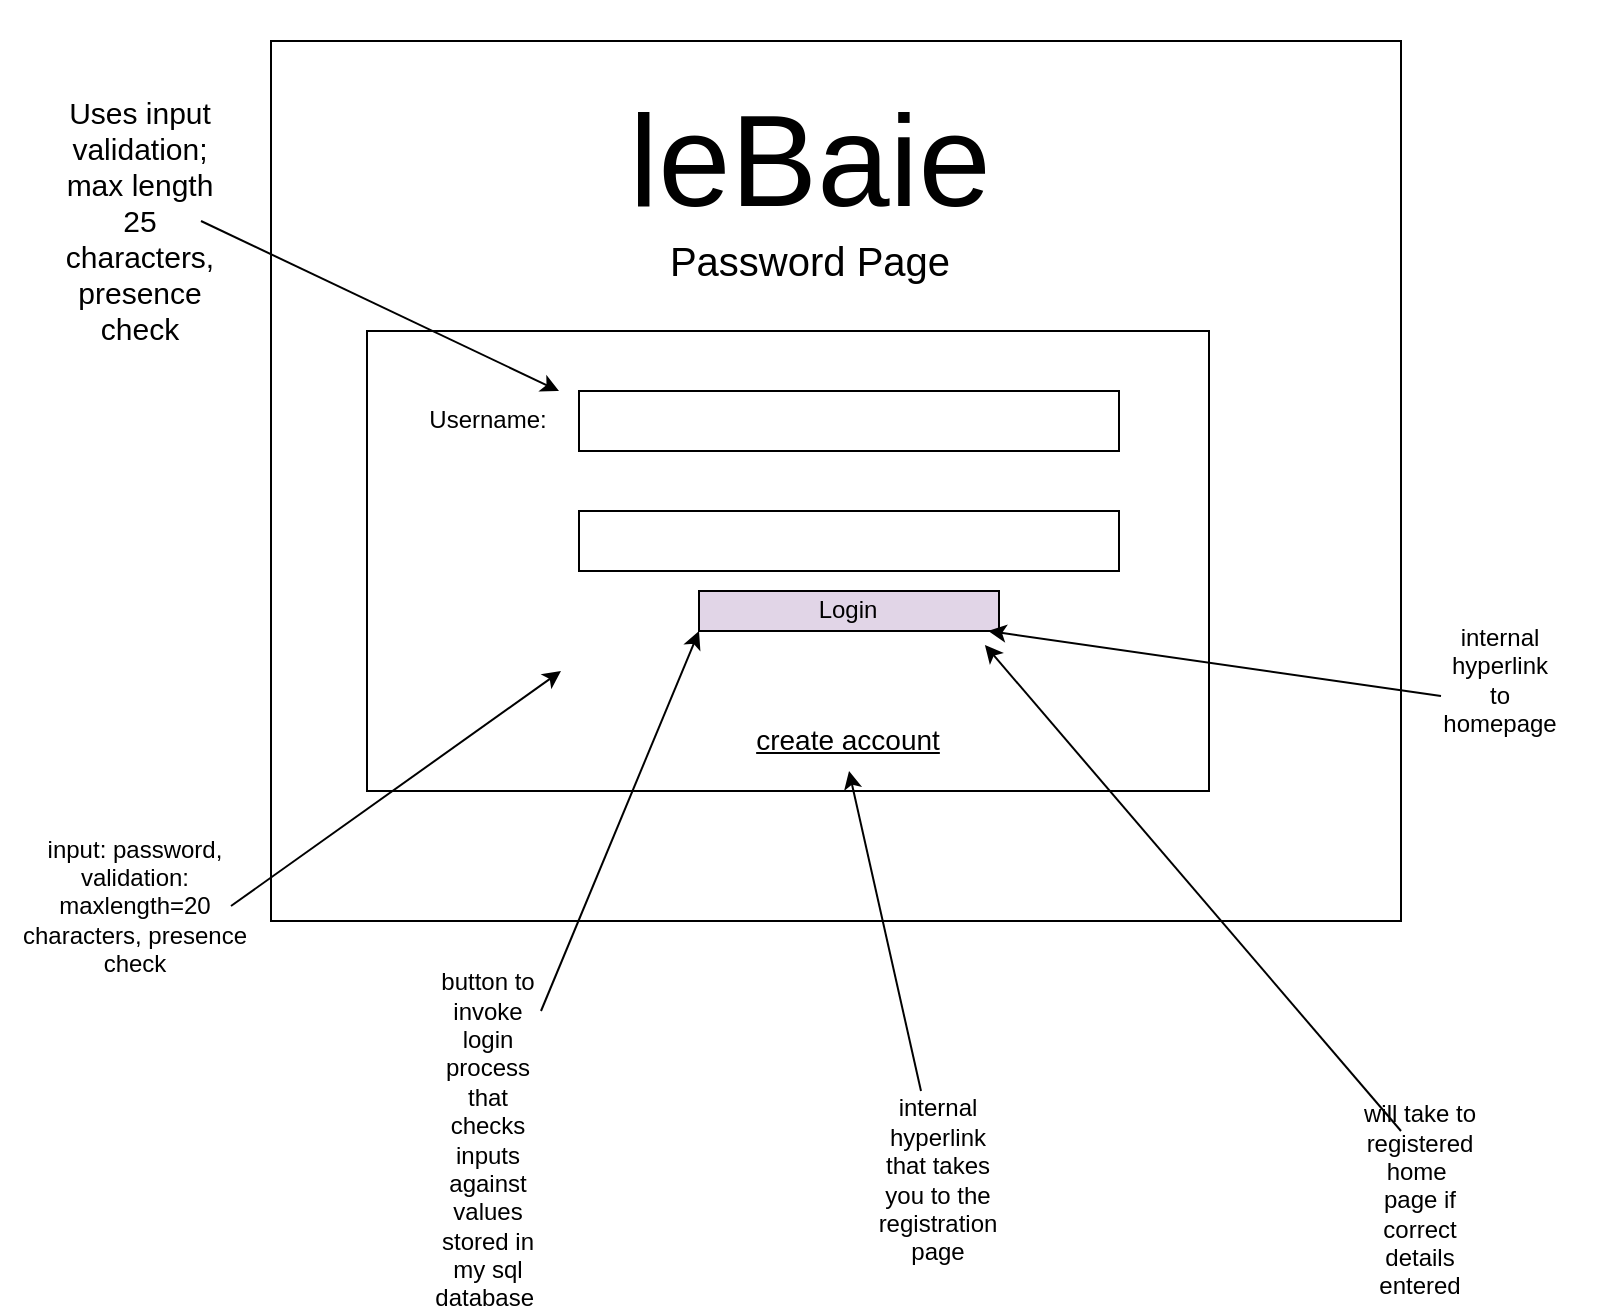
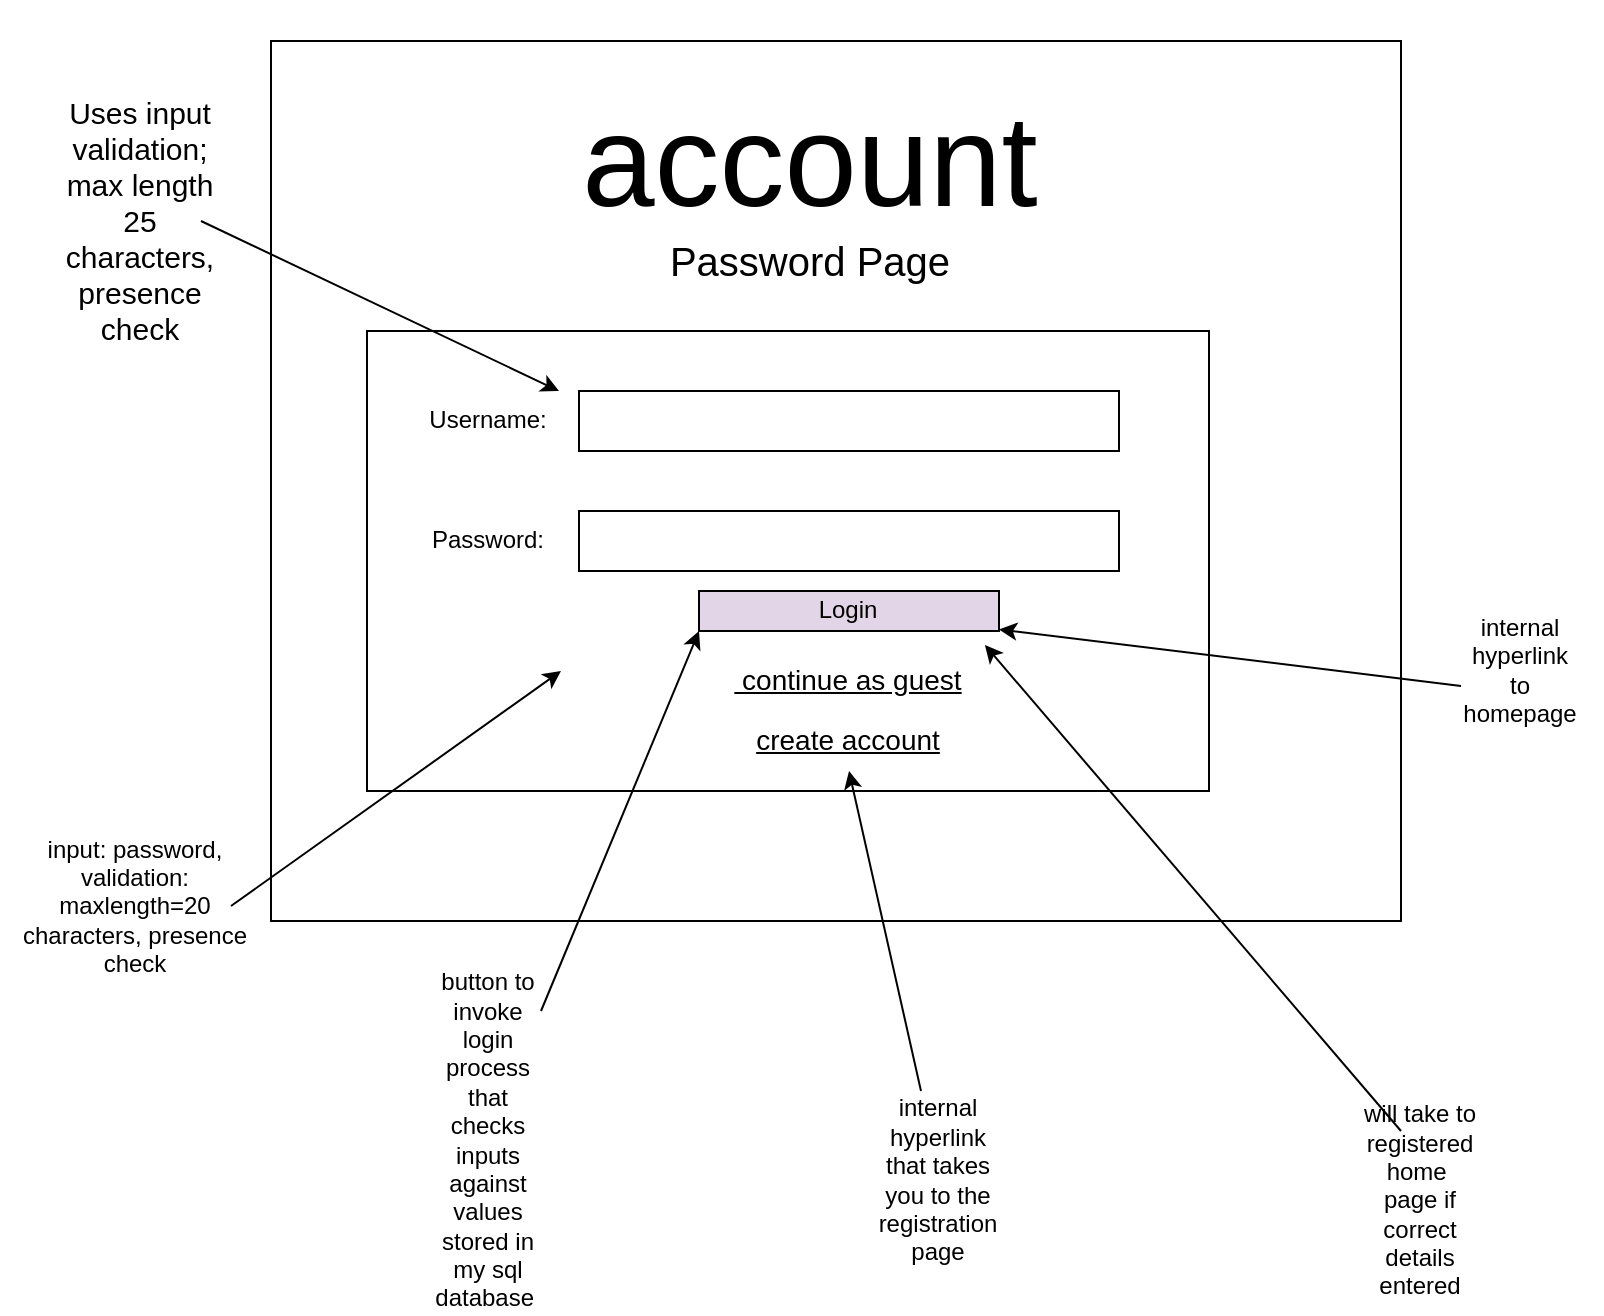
- <mxCell id="4" value="&lt;font style=&quot;font-size: 65px;&quot;&gt;leBaie&lt;/font&gt;" style="text;html=1;strokeColor=none;fillColor=none;align=center;verticalAlign=middle;whiteSpace=wrap;rounded=0;" parent="1" vertex="1"><mxGeometry x="115" y="65" width="580" height="30" as="geometry" /></mxCell>
+ <mxCell id="4" value="&lt;font style=&quot;font-size: 65px;&quot;&gt;account&lt;/font&gt;" style="text;html=1;strokeColor=none;fillColor=none;align=center;verticalAlign=middle;whiteSpace=wrap;rounded=0;" parent="1" vertex="1"><mxGeometry x="115" y="65" width="580" height="30" as="geometry" /></mxCell>
+ <mxCell id="9" value="Password:" style="text;html=1;strokeColor=none;fillColor=none;align=center;verticalAlign=middle;whiteSpace=wrap;rounded=0;" parent="1" vertex="1"><mxGeometry x="214" y="255" width="60" height="30" as="geometry" /></mxCell>
+ <mxCell id="10" value="&lt;span style=&quot;font-size: 14px;&quot;&gt;&lt;u&gt;&amp;nbsp;continue as guest&lt;/u&gt;&lt;/span&gt;" style="text;html=1;strokeColor=none;fillColor=none;align=center;verticalAlign=middle;whiteSpace=wrap;rounded=0;" parent="1" vertex="1"><mxGeometry x="359" y="325" width="130" height="30" as="geometry" /></mxCell>
- <mxCell id="19" value="internal hyperlink to homepage" style="text;html=1;strokeColor=none;fillColor=none;align=center;verticalAlign=middle;whiteSpace=wrap;rounded=0;" parent="1" vertex="1"><mxGeometry x="720" y="325" width="60" height="30" as="geometry" /></mxCell>
+ <mxCell id="19" value="internal hyperlink to homepage" style="text;html=1;strokeColor=none;fillColor=none;align=center;verticalAlign=middle;whiteSpace=wrap;rounded=0;" parent="1" vertex="1"><mxGeometry x="730" y="320" width="60" height="30" as="geometry" /></mxCell>
